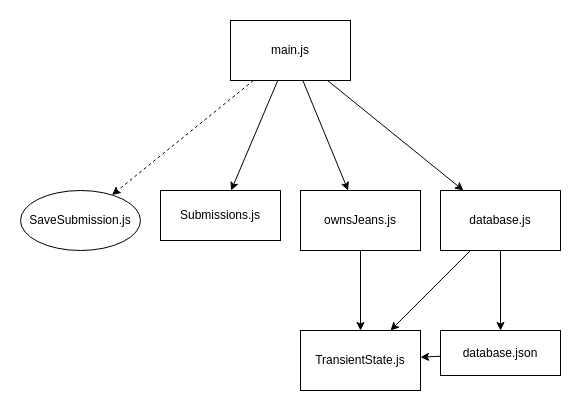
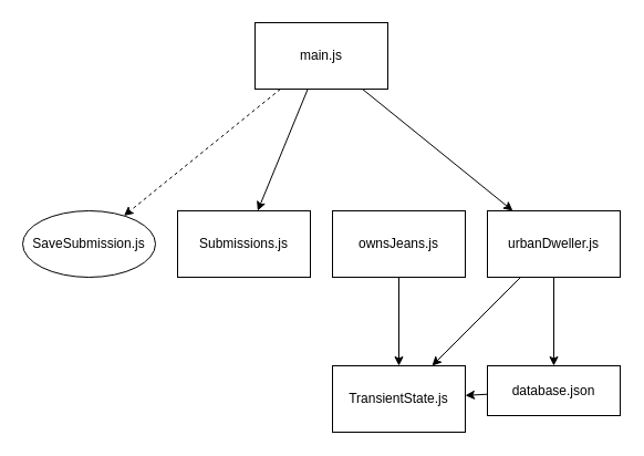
- <mxCell id="4" value="" style="edgeStyle=none;html=1;" edge="1" parent="1" source="6" target="13"><mxGeometry relative="1" as="geometry" /></mxCell>
- <mxCell id="7" value="Submissions.js" style="rounded=0;whiteSpace=wrap;html=1;" vertex="1" parent="1"><mxGeometry x="160" y="190" width="120" height="50" as="geometry" /></mxCell>
+ <mxCell id="7" value="Submissions.js" style="rounded=0;whiteSpace=wrap;html=1;" vertex="1" parent="1"><mxGeometry x="160" y="190" width="120" height="60" as="geometry" /></mxCell>
- <mxCell id="11" value="database.js" style="rounded=0;whiteSpace=wrap;html=1;" vertex="1" parent="1"><mxGeometry x="440" y="190" width="120" height="60" as="geometry" /></mxCell>
+ <mxCell id="11" value="urbanDweller.js" style="rounded=0;whiteSpace=wrap;html=1;" vertex="1" parent="1"><mxGeometry x="440" y="190" width="120" height="60" as="geometry" /></mxCell>
